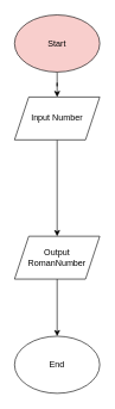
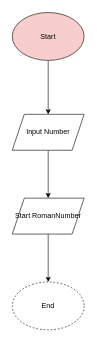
- <mxCell id="5" value="Input Number" style="shape=parallelogram;perimeter=parallelogramPerimeter;whiteSpace=wrap;html=1;fixedSize=1;" vertex="1" parent="1"><mxGeometry x="20" y="135" width="120" height="60" as="geometry" /></mxCell>
+ <mxCell id="5" value="Input Number" style="shape=parallelogram;perimeter=parallelogramPerimeter;whiteSpace=wrap;html=1;fixedSize=1;" vertex="1" parent="1"><mxGeometry x="20" y="190" width="120" height="60" as="geometry" /></mxCell>
- <mxCell id="7" value="Output RomanNumber" style="shape=parallelogram;perimeter=parallelogramPerimeter;whiteSpace=wrap;html=1;fixedSize=1;" vertex="1" parent="1"><mxGeometry x="20" y="330" width="120" height="60" as="geometry" /></mxCell>
+ <mxCell id="7" value="Start RomanNumber" style="shape=parallelogram;perimeter=parallelogramPerimeter;whiteSpace=wrap;html=1;fixedSize=1;" vertex="1" parent="1"><mxGeometry x="20" y="330" width="120" height="60" as="geometry" /></mxCell>
- <mxCell id="8" value="End" style="ellipse;whiteSpace=wrap;html=1;" vertex="1" parent="1"><mxGeometry x="20" y="470" width="120" height="80" as="geometry" /></mxCell>
+ <mxCell id="8" value="End" style="ellipse;whiteSpace=wrap;html=1;dashed=1;" vertex="1" parent="1"><mxGeometry x="20" y="470" width="120" height="80" as="geometry" /></mxCell>
